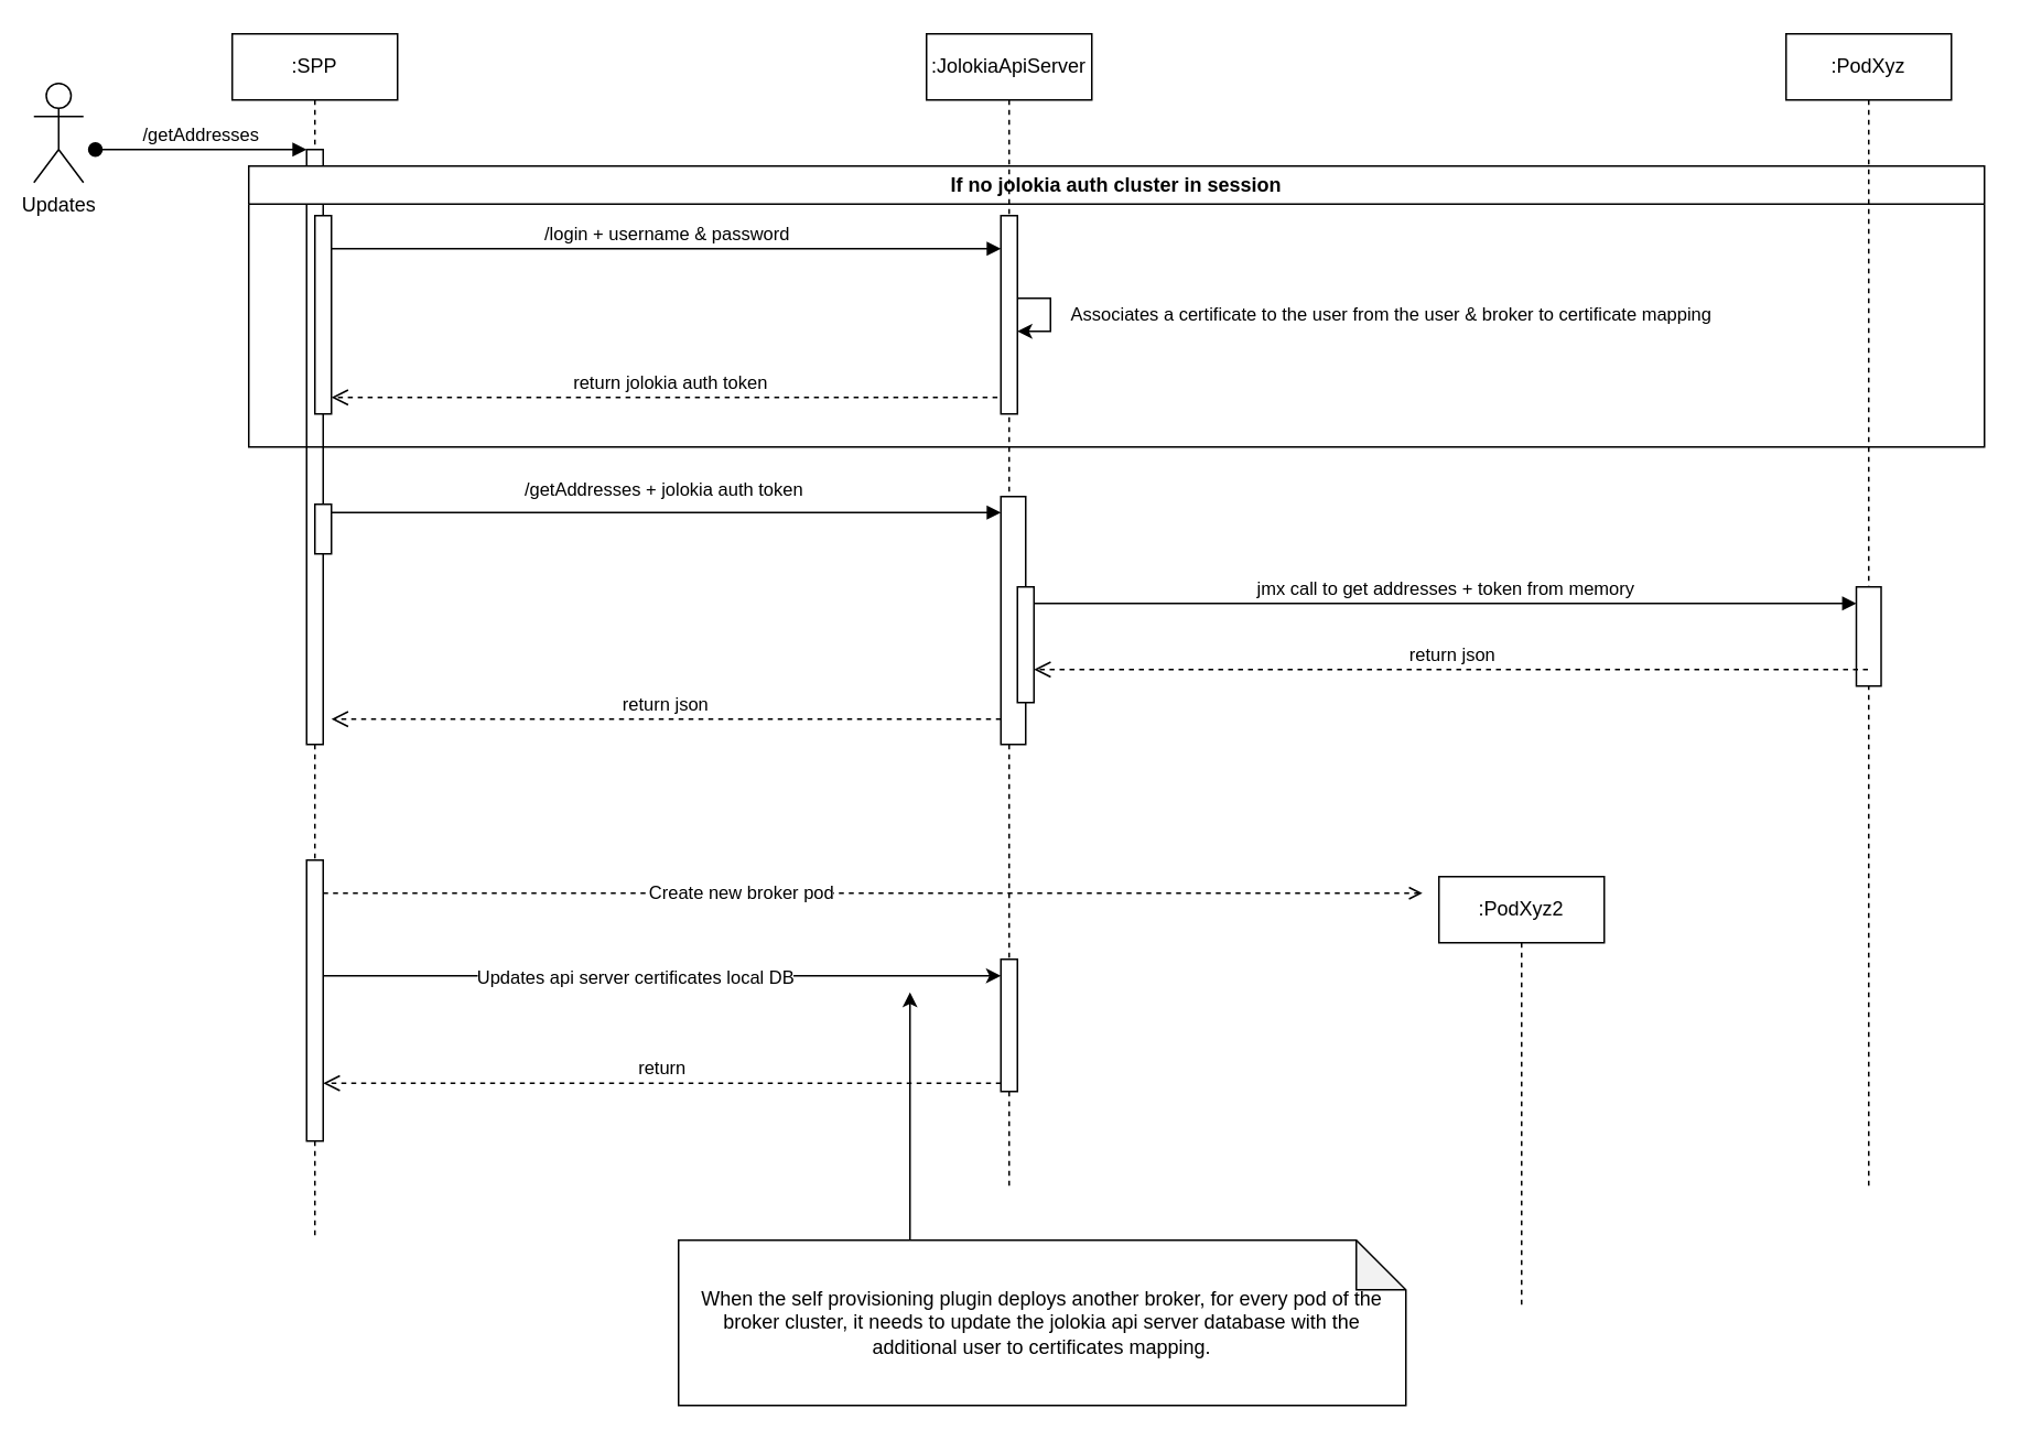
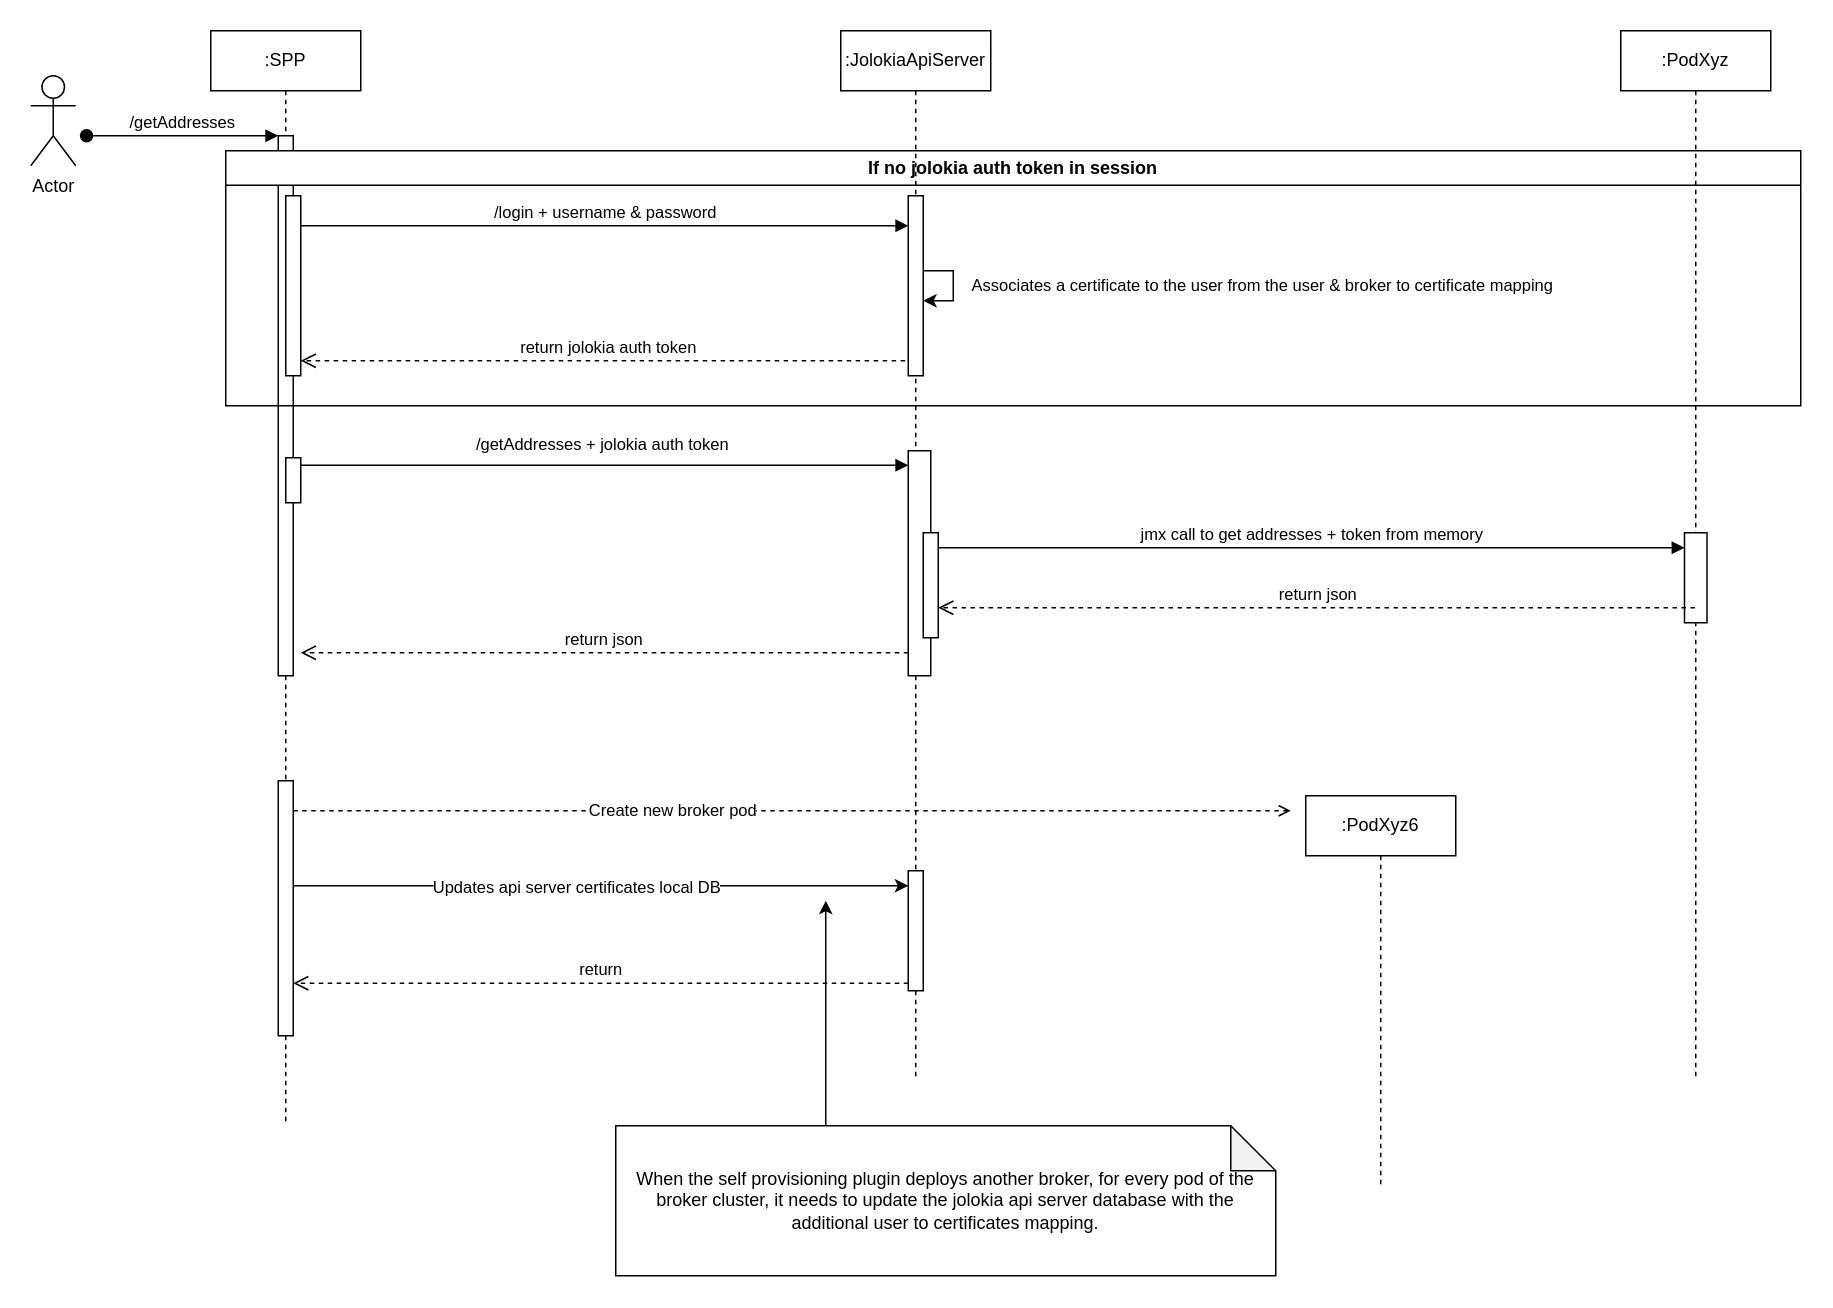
- <mxCell id="7" value="If no jolokia auth cluster in session" style="swimlane;whiteSpace=wrap;html=1;" vertex="1" parent="1"><mxGeometry x="150" y="100" width="1050" height="170" as="geometry" /></mxCell>
+ <mxCell id="7" value="If no jolokia auth token in session" style="swimlane;whiteSpace=wrap;html=1;" vertex="1" parent="1"><mxGeometry x="150" y="100" width="1050" height="170" as="geometry" /></mxCell>
- <mxCell id="24" value="Updates" style="shape=umlActor;verticalLabelPosition=bottom;verticalAlign=top;html=1;outlineConnect=0;" vertex="1" parent="1"><mxGeometry x="20" y="50" width="30" height="60" as="geometry" /></mxCell>
+ <mxCell id="24" value="Actor" style="shape=umlActor;verticalLabelPosition=bottom;verticalAlign=top;html=1;outlineConnect=0;" vertex="1" parent="1"><mxGeometry x="20" y="50" width="30" height="60" as="geometry" /></mxCell>
- <mxCell id="25" value=":PodXyz2" style="shape=umlLifeline;perimeter=lifelinePerimeter;whiteSpace=wrap;html=1;container=0;dropTarget=0;collapsible=0;recursiveResize=0;outlineConnect=0;portConstraint=eastwest;newEdgeStyle={&quot;edgeStyle&quot;:&quot;elbowEdgeStyle&quot;,&quot;elbow&quot;:&quot;vertical&quot;,&quot;curved&quot;:0,&quot;rounded&quot;:0};" vertex="1" parent="1"><mxGeometry x="870" y="530" width="100" height="260" as="geometry" /></mxCell>
+ <mxCell id="25" value=":PodXyz6" style="shape=umlLifeline;perimeter=lifelinePerimeter;whiteSpace=wrap;html=1;container=0;dropTarget=0;collapsible=0;recursiveResize=0;outlineConnect=0;portConstraint=eastwest;newEdgeStyle={&quot;edgeStyle&quot;:&quot;elbowEdgeStyle&quot;,&quot;elbow&quot;:&quot;vertical&quot;,&quot;curved&quot;:0,&quot;rounded&quot;:0};" vertex="1" parent="1"><mxGeometry x="870" y="530" width="100" height="260" as="geometry" /></mxCell>
